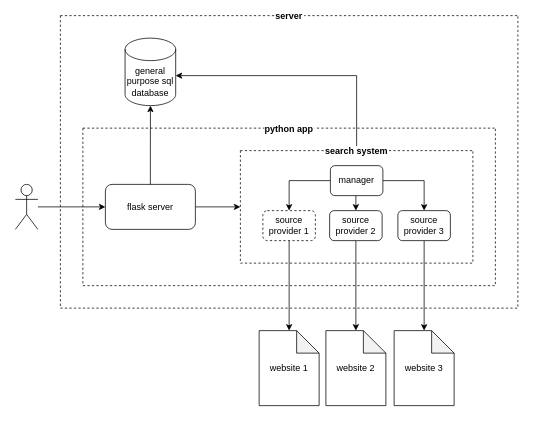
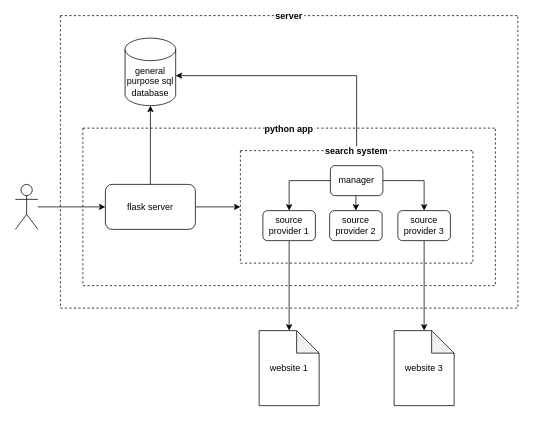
- <mxCell id="18" value="source provider 1" style="rounded=1;whiteSpace=wrap;html=1;dashed=1;" vertex="1" parent="14"><mxGeometry x="270" y="260" width="70" height="40" as="geometry" /></mxCell>
+ <mxCell id="18" value="source provider 1" style="rounded=1;whiteSpace=wrap;html=1;" vertex="1" parent="14"><mxGeometry x="270" y="260" width="70" height="40" as="geometry" /></mxCell>
- <mxCell id="8" style="edgeStyle=orthogonalEdgeStyle;rounded=0;orthogonalLoop=1;jettySize=auto;html=1;exitX=0.5;exitY=1;exitDx=0;exitDy=0;" edge="1" parent="1" source="19" target="5"><mxGeometry relative="1" as="geometry" /></mxCell>
- <mxCell id="5" value="website 2" style="shape=note;whiteSpace=wrap;html=1;backgroundOutline=1;darkOpacity=0.05;" vertex="1" parent="1"><mxGeometry x="434" y="440" width="80" height="100" as="geometry" /></mxCell>
